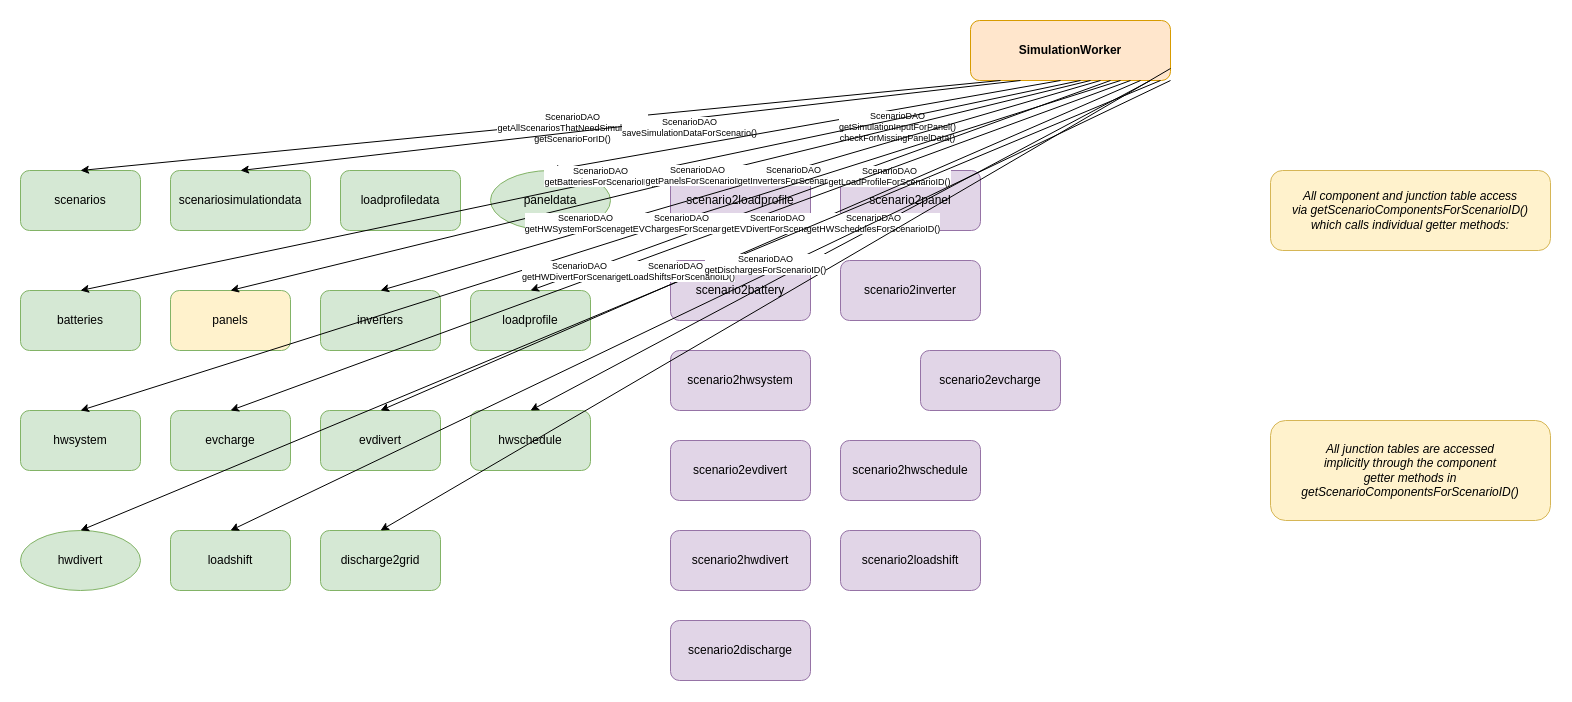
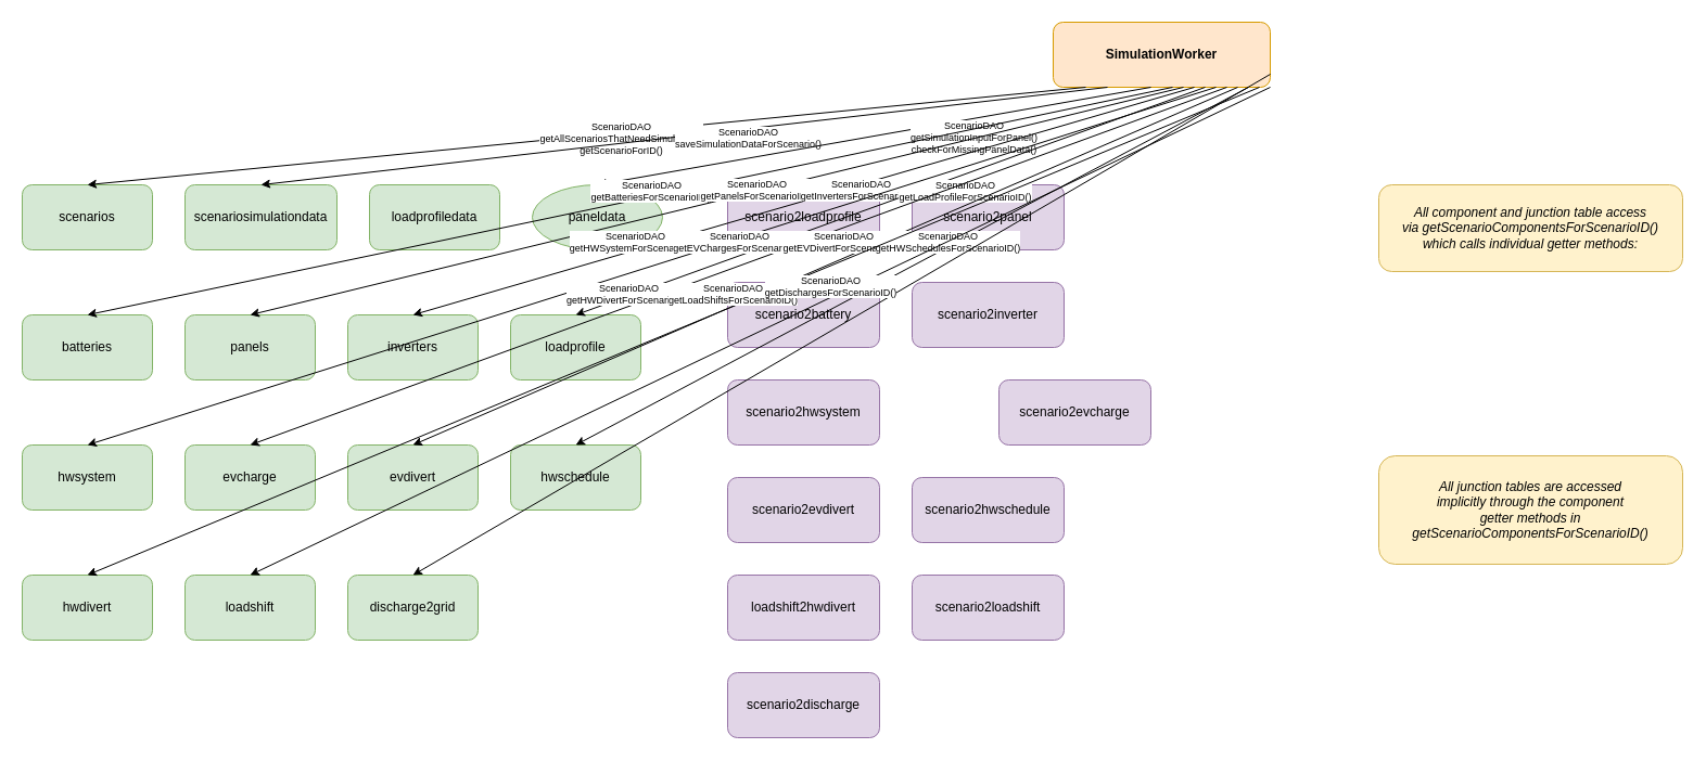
- <mxCell id="8" value="panels" style="rounded=1;whiteSpace=wrap;html=1;fillColor=#fff2cc;strokeColor=#82B366;fontColor=#000000;" vertex="1" parent="1"><mxGeometry x="170" y="290" width="120" height="60" as="geometry" /></mxCell>
+ <mxCell id="8" value="panels" style="rounded=1;whiteSpace=wrap;html=1;fillColor=#D5E8D4;strokeColor=#82B366;fontColor=#000000;" vertex="1" parent="1"><mxGeometry x="170" y="290" width="120" height="60" as="geometry" /></mxCell>
- <mxCell id="15" value="hwdivert" style="ellipse;whiteSpace=wrap;html=1;fillColor=#D5E8D4;strokeColor=#82B366;fontColor=#000000;" vertex="1" parent="1"><mxGeometry x="20" y="530" width="120" height="60" as="geometry" /></mxCell>
+ <mxCell id="15" value="hwdivert" style="rounded=1;whiteSpace=wrap;html=1;fillColor=#D5E8D4;strokeColor=#82B366;fontColor=#000000;" vertex="1" parent="1"><mxGeometry x="20" y="530" width="120" height="60" as="geometry" /></mxCell>
- <mxCell id="26" value="scenario2hwdivert" style="rounded=1;whiteSpace=wrap;html=1;fillColor=#E1D5E7;strokeColor=#9673A6;fontColor=#000000;" vertex="1" parent="1"><mxGeometry x="670" y="530" width="140" height="60" as="geometry" /></mxCell>
+ <mxCell id="26" value="loadshift2hwdivert" style="rounded=1;whiteSpace=wrap;html=1;fillColor=#E1D5E7;strokeColor=#9673A6;fontColor=#000000;" vertex="1" parent="1"><mxGeometry x="670" y="530" width="140" height="60" as="geometry" /></mxCell>
